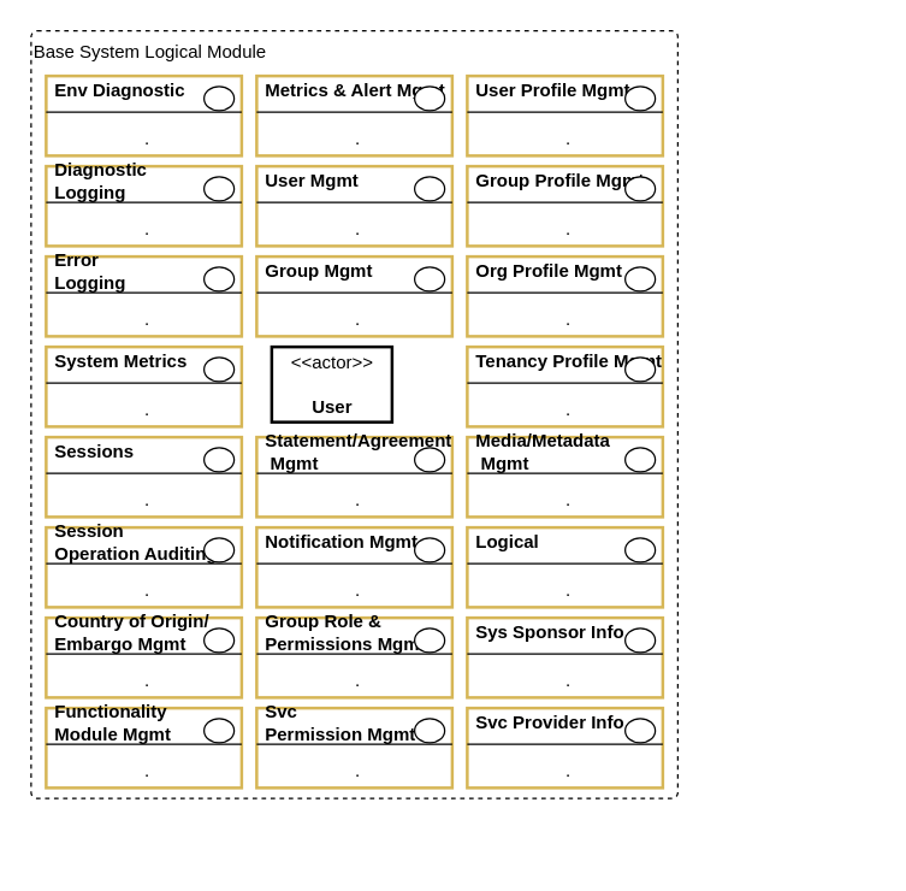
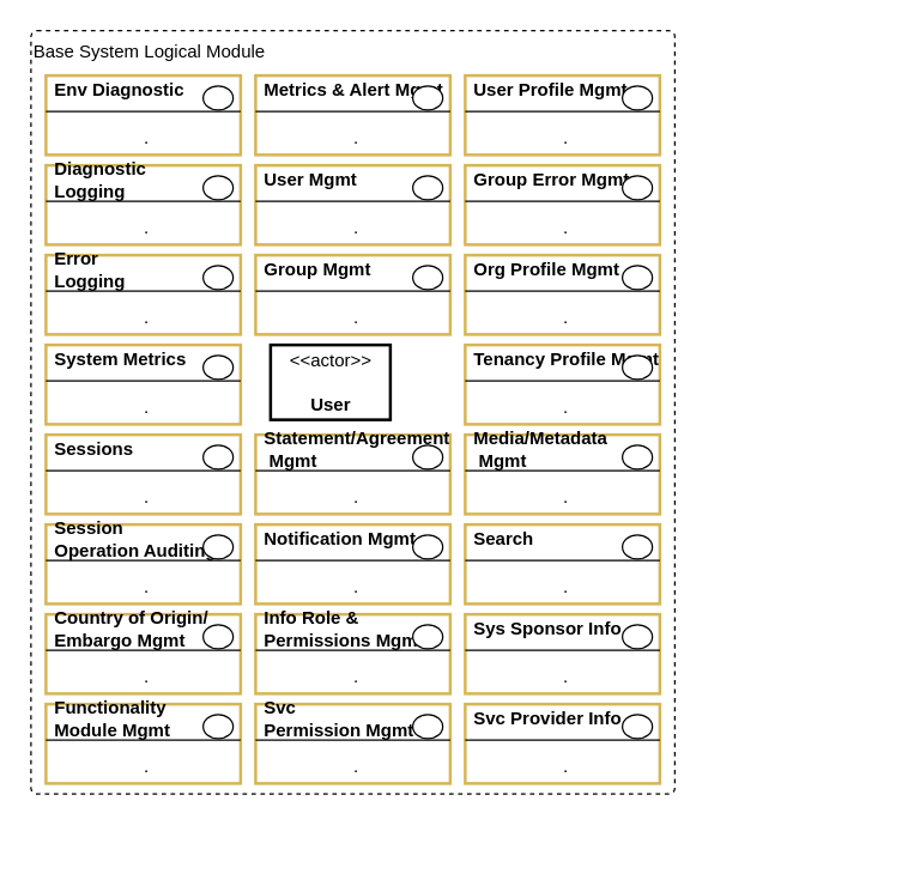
- <mxCell id="61" value="Group Profile Mgmt" style="html=1;align=left;spacingLeft=4;verticalAlign=middle;strokeColor=none;fillColor=none;fontStyle=1" vertex="1" parent="60"><mxGeometry width="130" height="20" as="geometry" /></mxCell>
+ <mxCell id="61" value="Group Error Mgmt" style="html=1;align=left;spacingLeft=4;verticalAlign=middle;strokeColor=none;fillColor=none;fontStyle=1" vertex="1" parent="60"><mxGeometry width="130" height="20" as="geometry" /></mxCell>
- <mxCell id="106" value="Logical" style="html=1;align=left;spacingLeft=4;verticalAlign=middle;strokeColor=none;fillColor=none;fontStyle=1" vertex="1" parent="105"><mxGeometry width="130" height="20" as="geometry" /></mxCell>
+ <mxCell id="106" value="Search" style="html=1;align=left;spacingLeft=4;verticalAlign=middle;strokeColor=none;fillColor=none;fontStyle=1" vertex="1" parent="105"><mxGeometry width="130" height="20" as="geometry" /></mxCell>
- <mxCell id="96" value="Group Role &amp;amp; &lt;br&gt;Permissions Mgmt" style="html=1;align=left;spacingLeft=4;verticalAlign=middle;strokeColor=none;fillColor=none;fontStyle=1" vertex="1" parent="95"><mxGeometry width="130" height="20" as="geometry" /></mxCell>
+ <mxCell id="96" value="Info Role &amp;amp; &lt;br&gt;Permissions Mgmt" style="html=1;align=left;spacingLeft=4;verticalAlign=middle;strokeColor=none;fillColor=none;fontStyle=1" vertex="1" parent="95"><mxGeometry width="130" height="20" as="geometry" /></mxCell>
